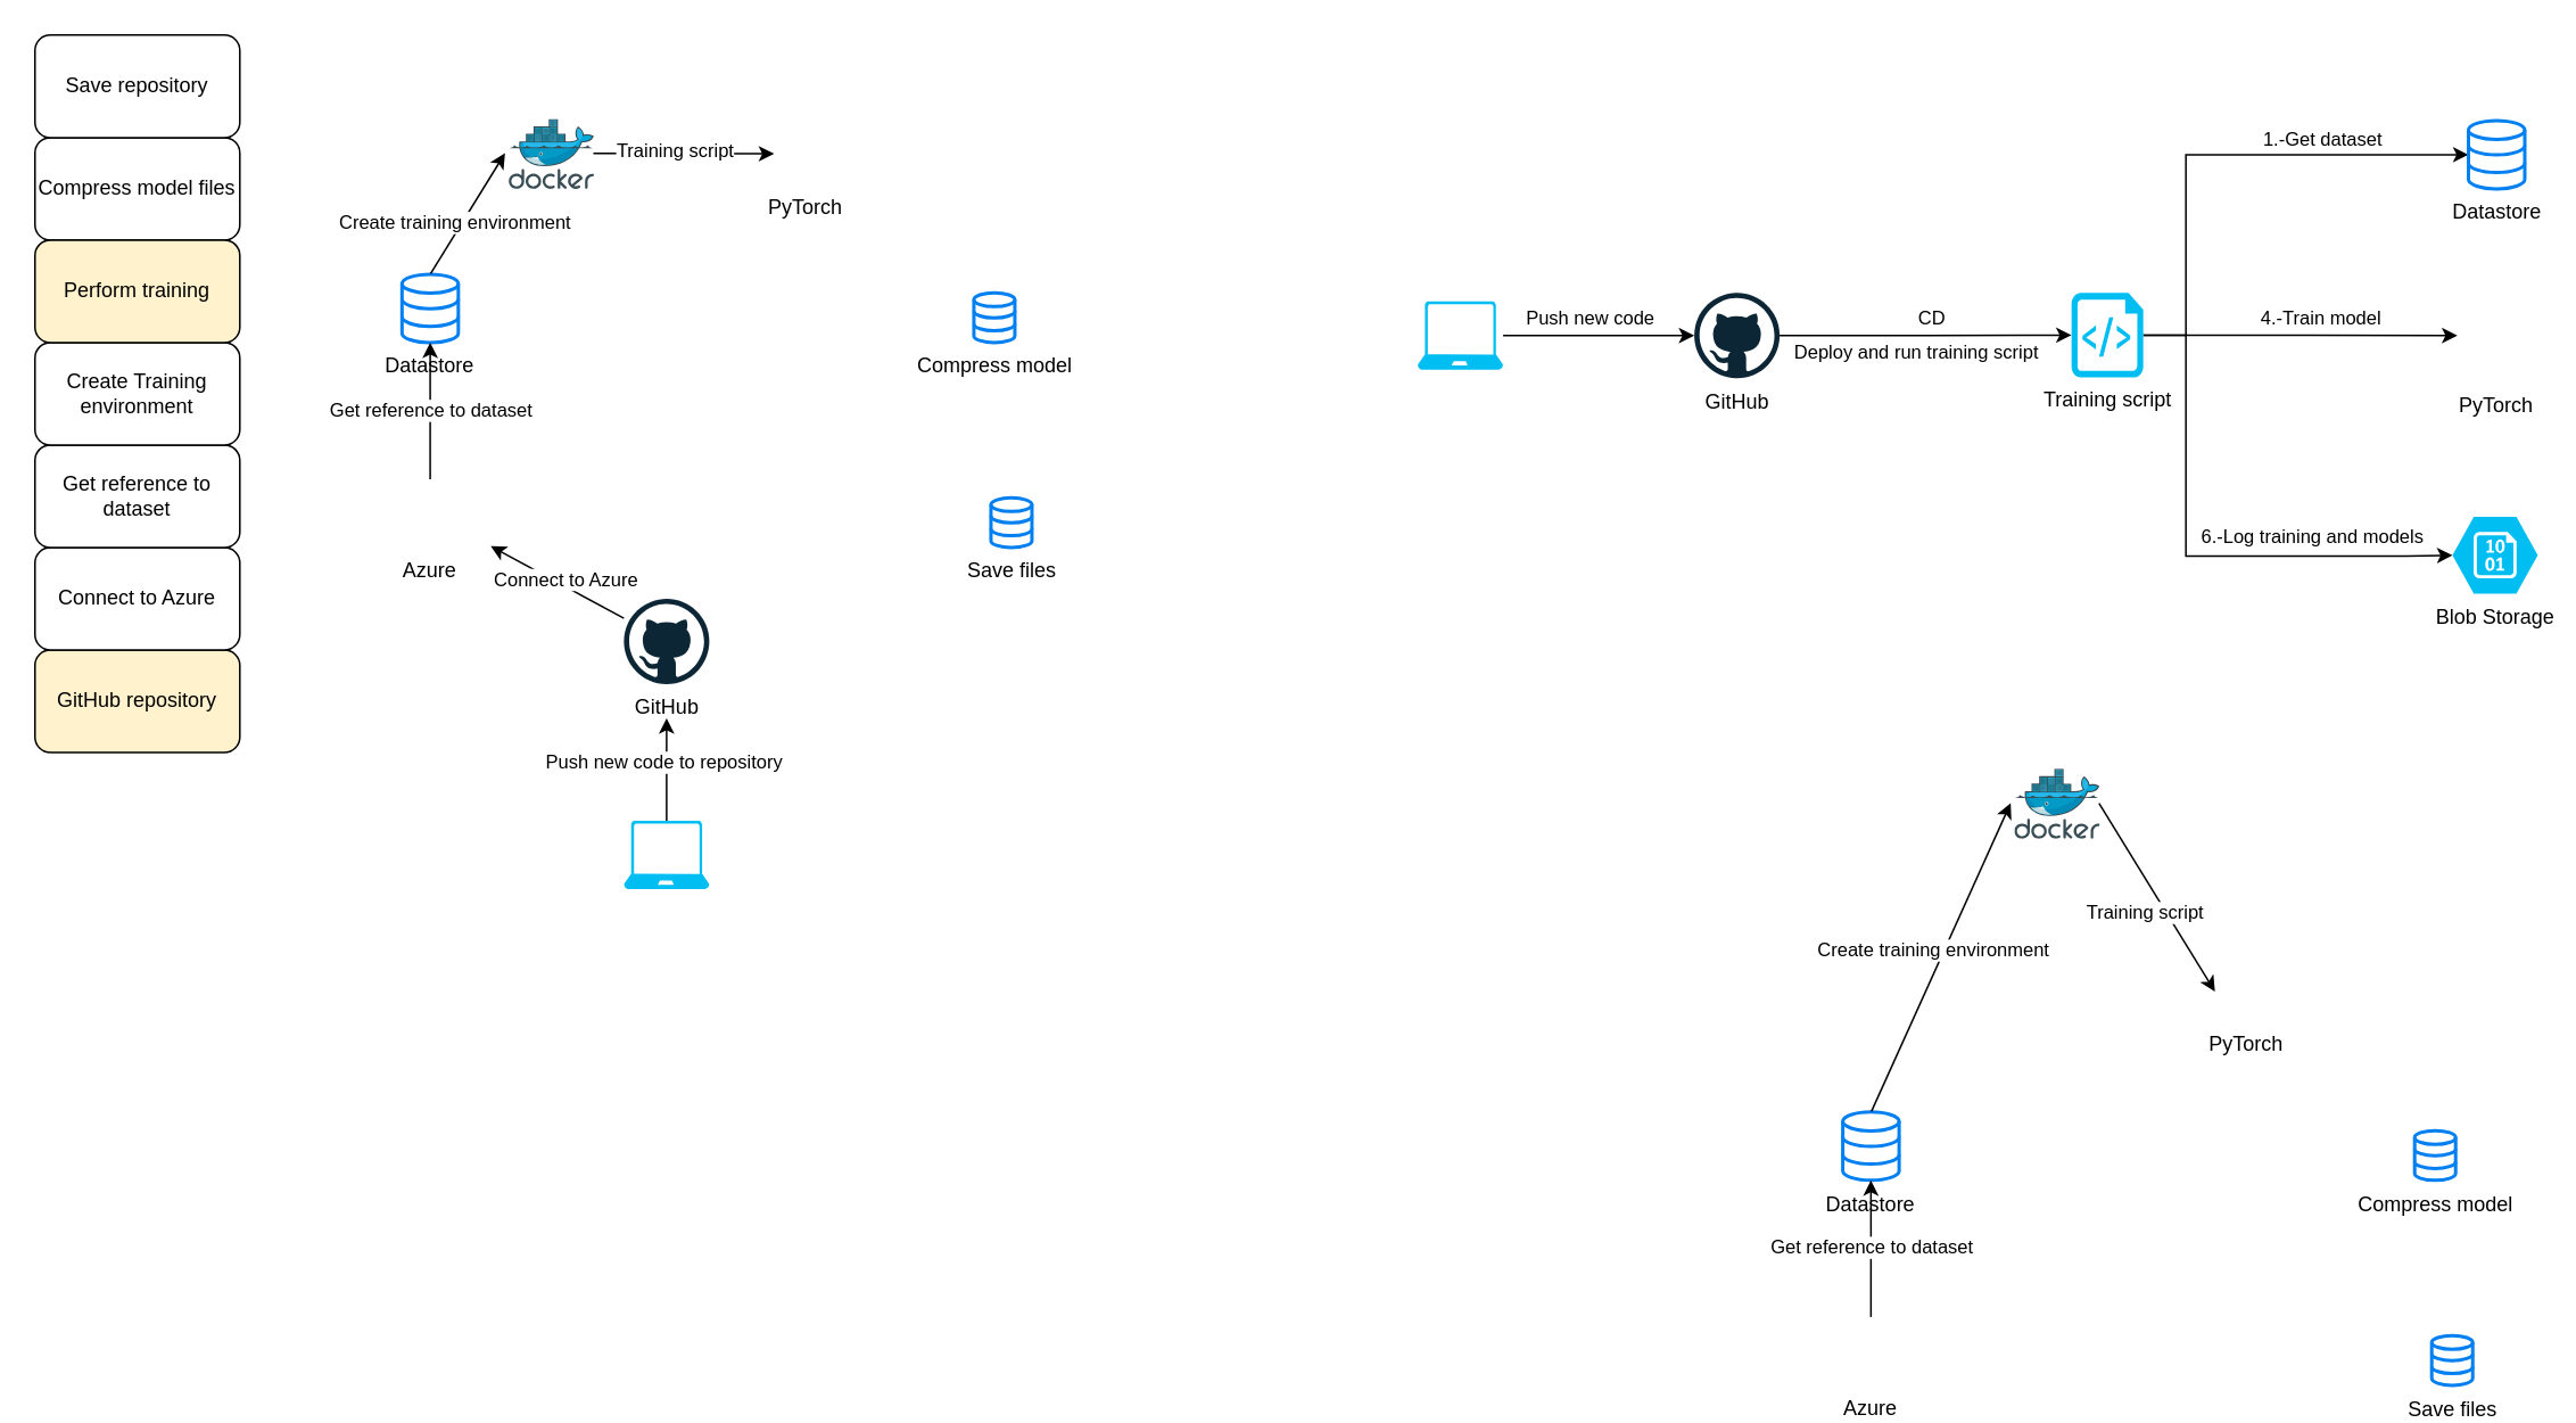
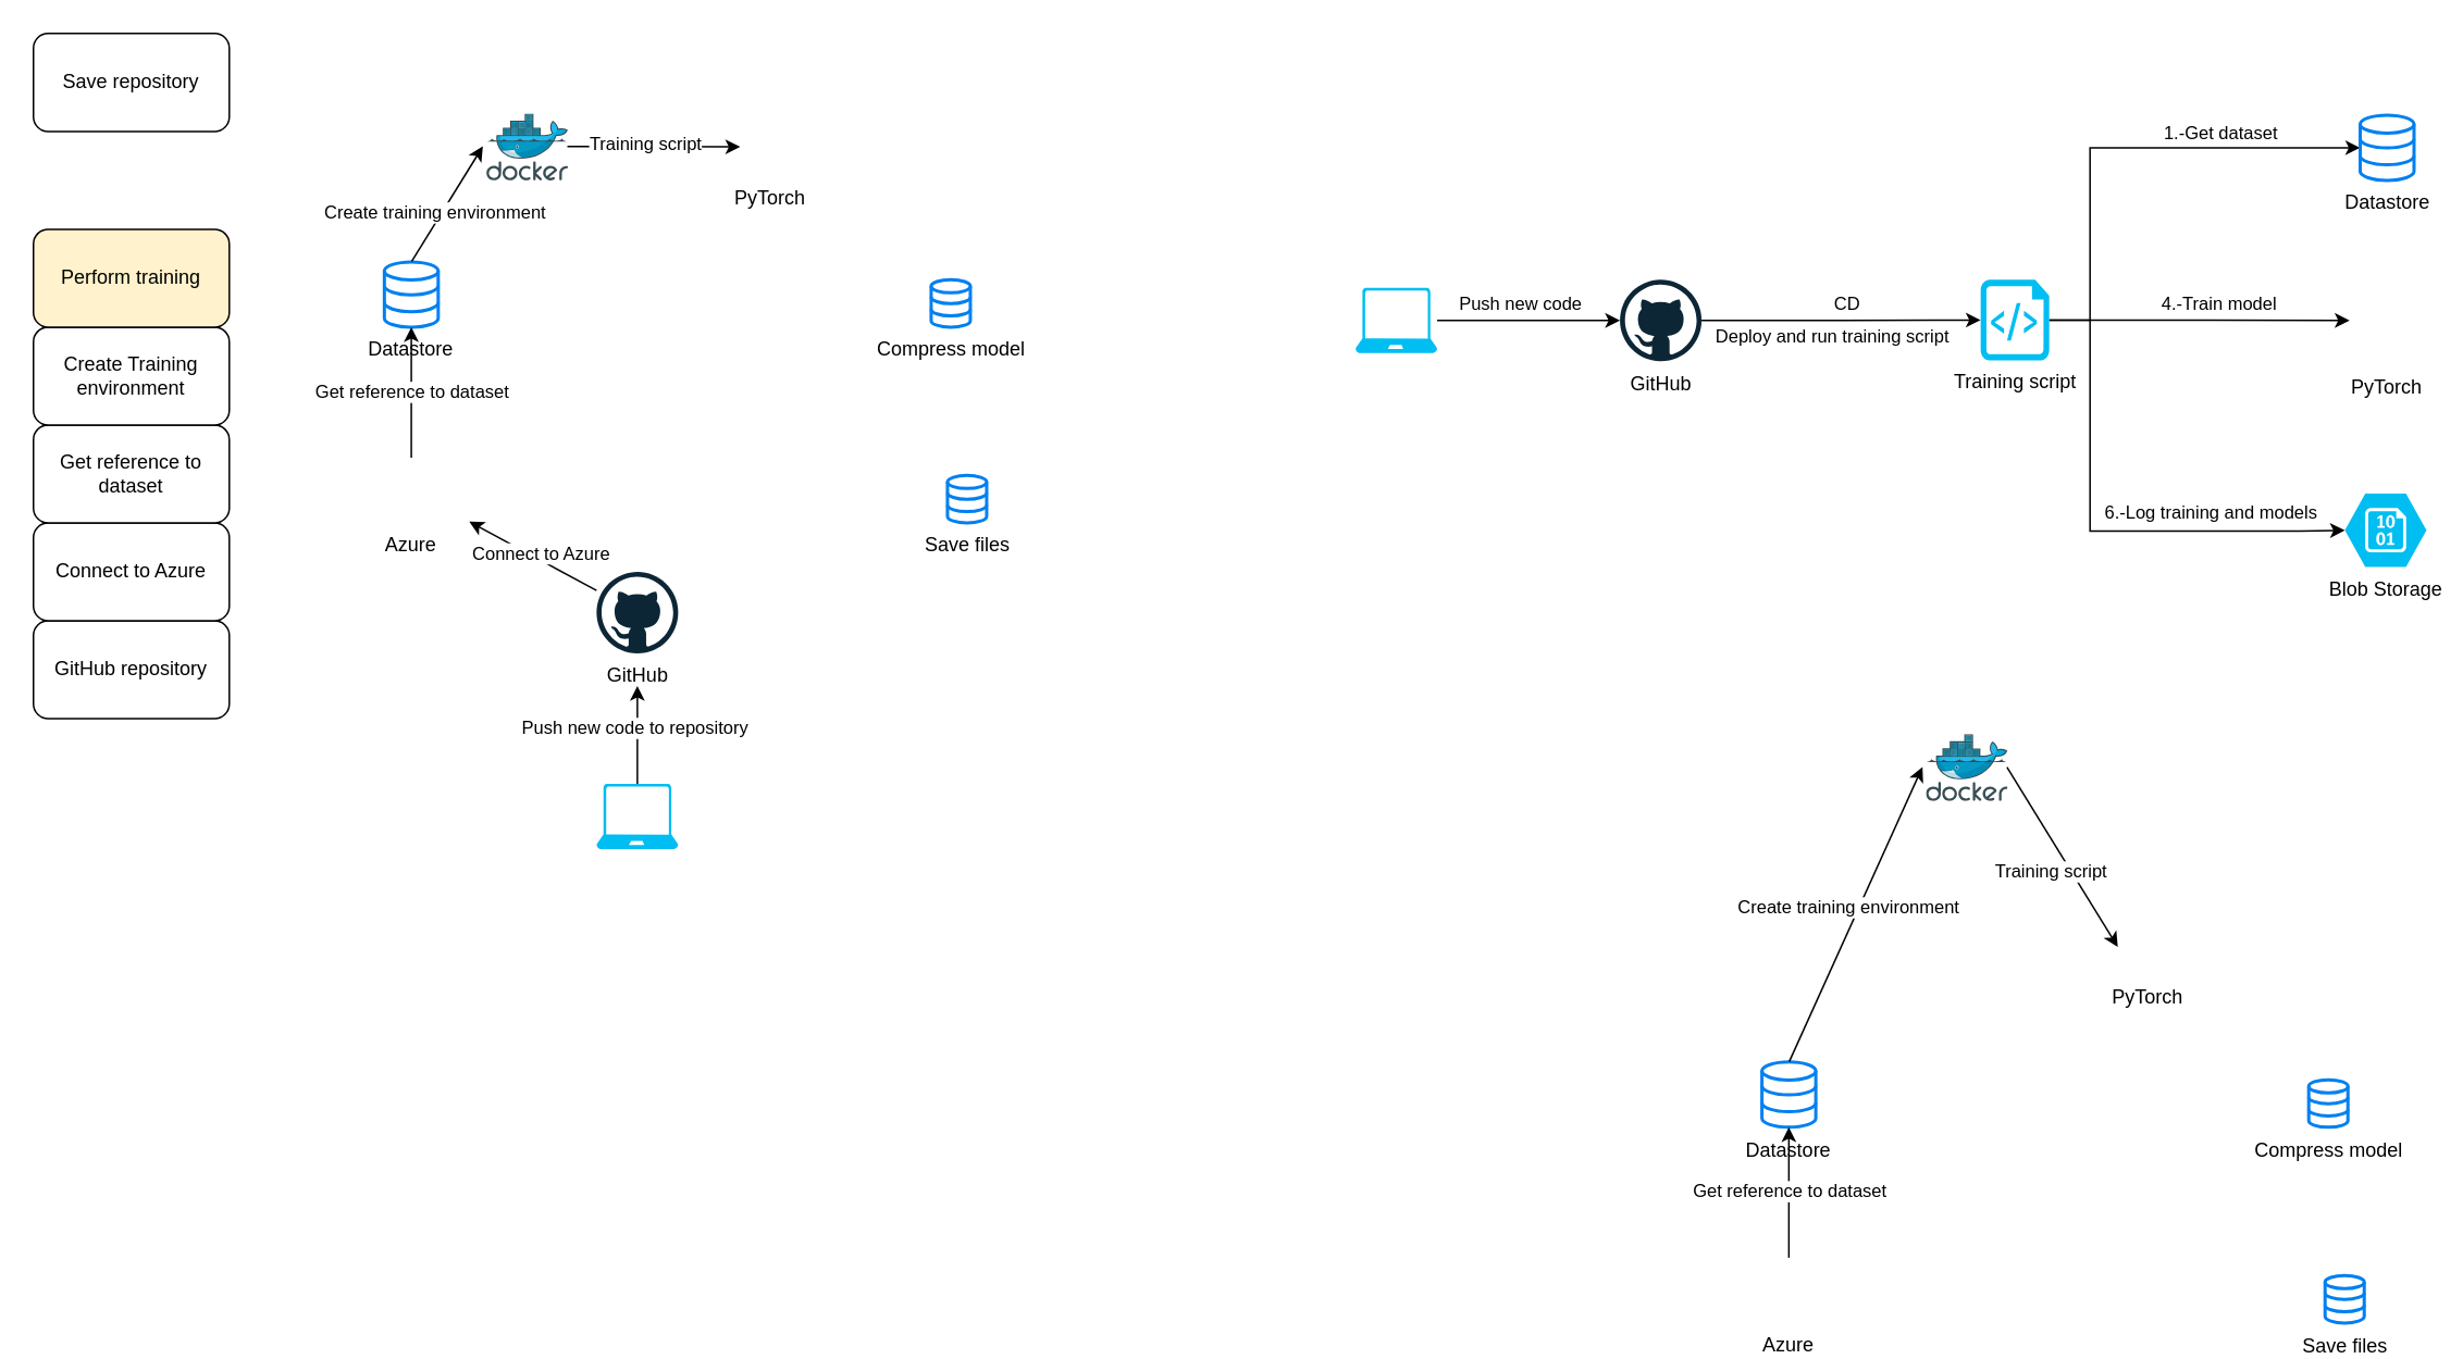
- <mxCell id="11" value="Compress model files" style="rounded=1;whiteSpace=wrap;html=1;" parent="1" vertex="1"><mxGeometry x="20" y="80" width="120" height="60" as="geometry" /></mxCell>
- <mxCell id="2" value="GitHub repository" style="rounded=1;whiteSpace=wrap;html=1;fillColor=#fff2cc;" parent="1" vertex="1"><mxGeometry x="20" y="380" width="120" height="60" as="geometry" /></mxCell>
+ <mxCell id="2" value="GitHub repository" style="rounded=1;whiteSpace=wrap;html=1;" parent="1" vertex="1"><mxGeometry x="20" y="380" width="120" height="60" as="geometry" /></mxCell>
